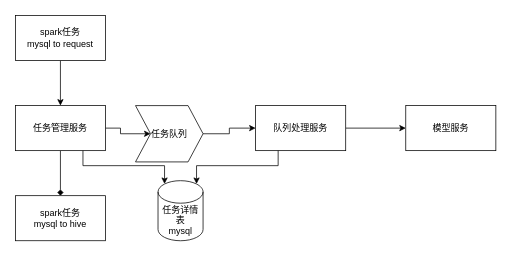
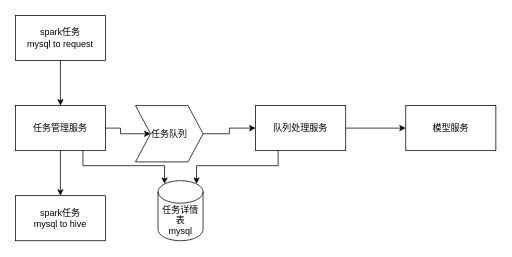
- <mxCell id="6" style="edgeStyle=orthogonalEdgeStyle;rounded=0;orthogonalLoop=1;jettySize=auto;html=1;exitX=0.5;exitY=1;exitDx=0;exitDy=0;endArrow=diamond;" edge="1" parent="1" source="7" target="12"><mxGeometry relative="1" as="geometry" /></mxCell>
+ <mxCell id="6" style="edgeStyle=orthogonalEdgeStyle;rounded=0;orthogonalLoop=1;jettySize=auto;html=1;exitX=0.5;exitY=1;exitDx=0;exitDy=0;" edge="1" parent="1" source="7" target="12"><mxGeometry relative="1" as="geometry" /></mxCell>
